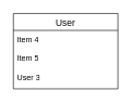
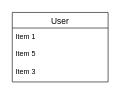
- <mxCell id="3" value="Item 4" style="text;strokeColor=none;fillColor=none;spacingLeft=4;spacingRight=4;overflow=hidden;rotatable=0;points=[[0,0.5],[1,0.5]];portConstraint=eastwest;fontSize=12;whiteSpace=wrap;html=1;" vertex="1" parent="2"><mxGeometry y="26" width="160" height="30" as="geometry" /></mxCell>
+ <mxCell id="3" value="Item 1" style="text;strokeColor=none;fillColor=none;spacingLeft=4;spacingRight=4;overflow=hidden;rotatable=0;points=[[0,0.5],[1,0.5]];portConstraint=eastwest;fontSize=12;whiteSpace=wrap;html=1;" vertex="1" parent="2"><mxGeometry y="26" width="160" height="30" as="geometry" /></mxCell>
- <mxCell id="5" value="User 3" style="text;strokeColor=none;fillColor=none;spacingLeft=4;spacingRight=4;overflow=hidden;rotatable=0;points=[[0,0.5],[1,0.5]];portConstraint=eastwest;fontSize=12;whiteSpace=wrap;html=1;" vertex="1" parent="2"><mxGeometry y="86" width="160" height="30" as="geometry" /></mxCell>
+ <mxCell id="5" value="Item 3" style="text;strokeColor=none;fillColor=none;spacingLeft=4;spacingRight=4;overflow=hidden;rotatable=0;points=[[0,0.5],[1,0.5]];portConstraint=eastwest;fontSize=12;whiteSpace=wrap;html=1;" vertex="1" parent="2"><mxGeometry y="86" width="160" height="30" as="geometry" /></mxCell>
